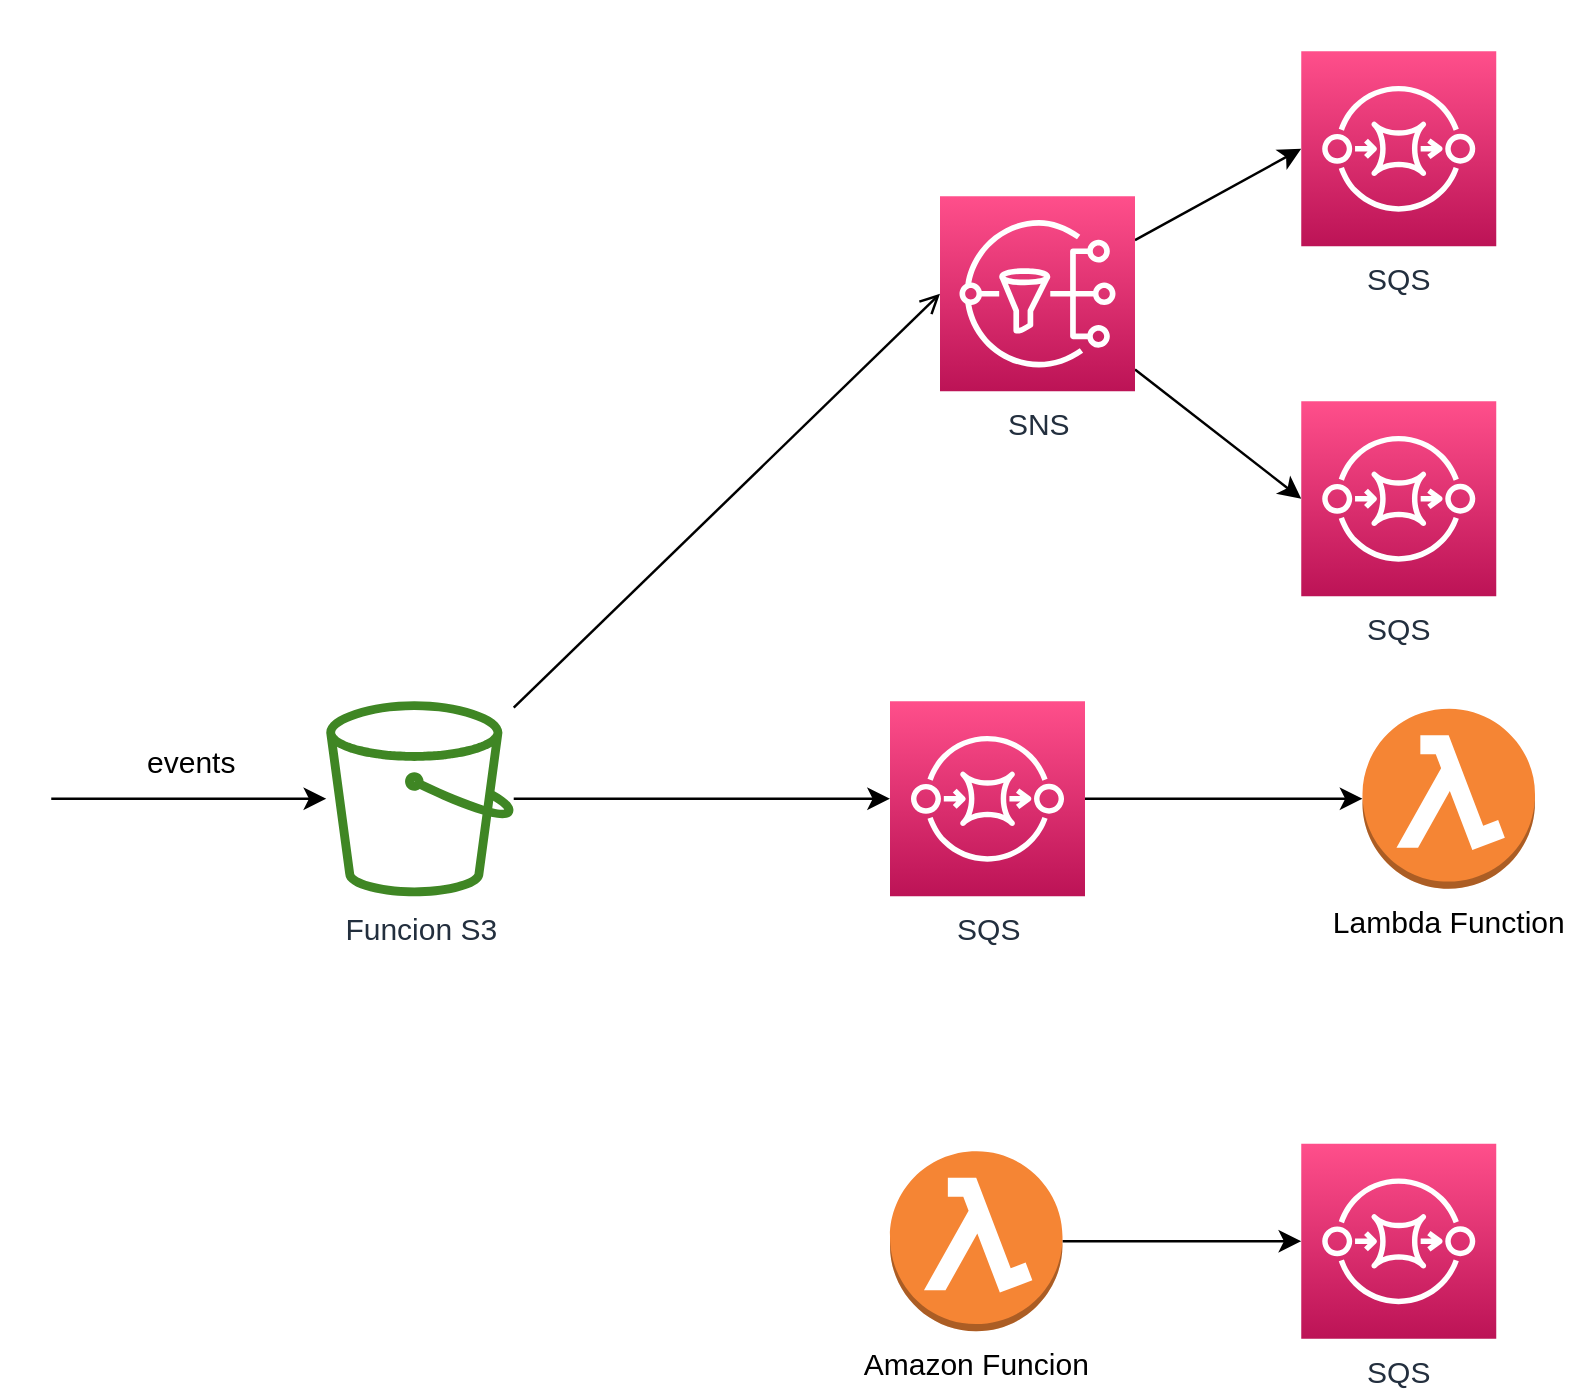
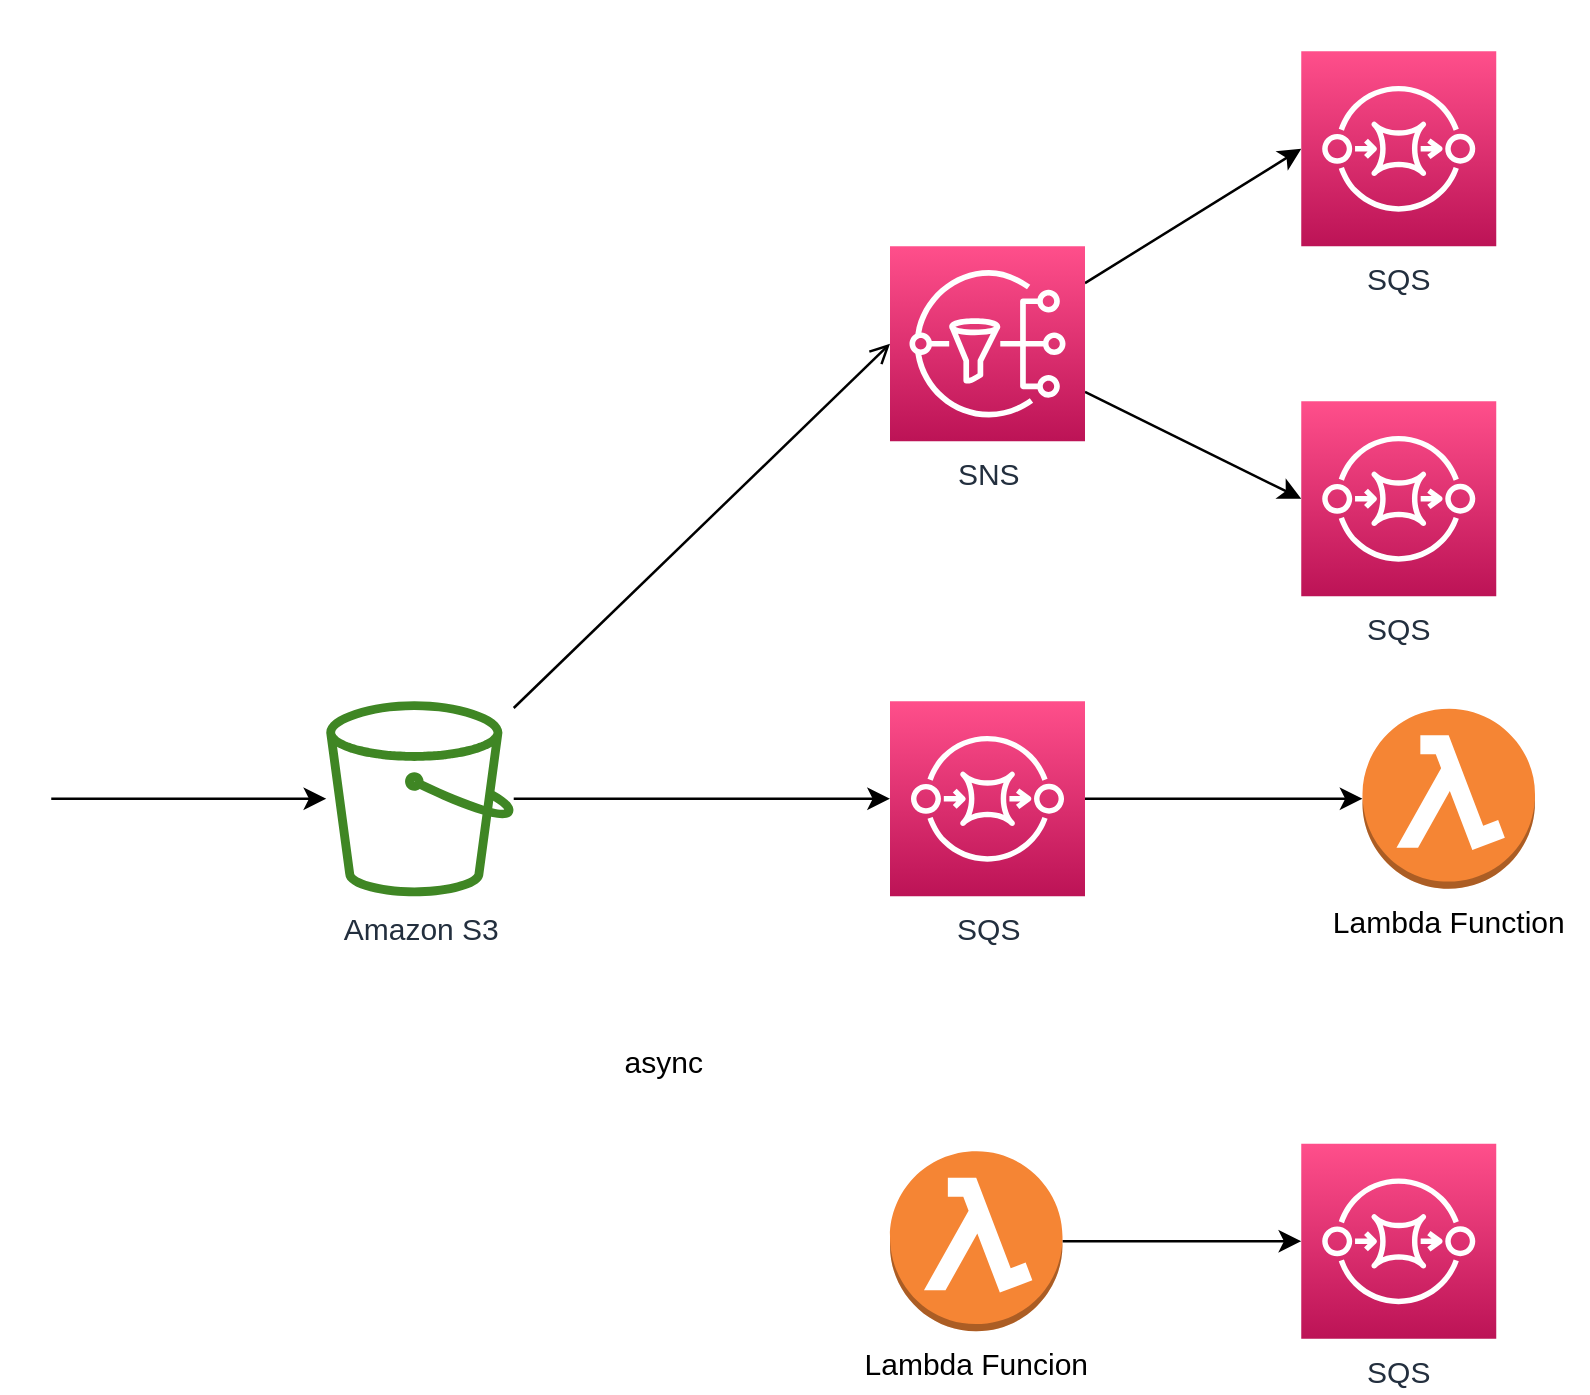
- <mxCell id="7" value="SNS" style="sketch=0;points=[[0,0,0],[0.25,0,0],[0.5,0,0],[0.75,0,0],[1,0,0],[0,1,0],[0.25,1,0],[0.5,1,0],[0.75,1,0],[1,1,0],[0,0.25,0],[0,0.5,0],[0,0.75,0],[1,0.25,0],[1,0.5,0],[1,0.75,0]];outlineConnect=0;fontColor=#232F3E;gradientColor=#FF4F8B;gradientDirection=north;fillColor=#BC1356;strokeColor=#ffffff;dashed=0;verticalLabelPosition=bottom;verticalAlign=top;align=center;html=1;fontSize=12;fontStyle=0;aspect=fixed;shape=mxgraph.aws4.resourceIcon;resIcon=mxgraph.aws4.sns;" vertex="1" parent="1"><mxGeometry x="375.5" y="78" width="78" height="78" as="geometry" /></mxCell>
+ <mxCell id="7" value="SNS" style="sketch=0;points=[[0,0,0],[0.25,0,0],[0.5,0,0],[0.75,0,0],[1,0,0],[0,1,0],[0.25,1,0],[0.5,1,0],[0.75,1,0],[1,1,0],[0,0.25,0],[0,0.5,0],[0,0.75,0],[1,0.25,0],[1,0.5,0],[1,0.75,0]];outlineConnect=0;fontColor=#232F3E;gradientColor=#FF4F8B;gradientDirection=north;fillColor=#BC1356;strokeColor=#ffffff;dashed=0;verticalLabelPosition=bottom;verticalAlign=top;align=center;html=1;fontSize=12;fontStyle=0;aspect=fixed;shape=mxgraph.aws4.resourceIcon;resIcon=mxgraph.aws4.sns;" vertex="1" parent="1"><mxGeometry x="355.5" y="98" width="78" height="78" as="geometry" /></mxCell>
- <mxCell id="18" value="events" style="text;html=1;align=center;verticalAlign=middle;resizable=0;points=[];autosize=1;strokeColor=none;fillColor=none;" vertex="1" parent="1"><mxGeometry x="46" y="290" width="60" height="30" as="geometry" /></mxCell>
- <mxCell id="4" value="Funcion S3" style="sketch=0;outlineConnect=0;fontColor=#232F3E;gradientColor=none;fillColor=#3F8624;strokeColor=none;dashed=0;verticalLabelPosition=bottom;verticalAlign=top;align=center;html=1;fontSize=12;fontStyle=0;aspect=fixed;pointerEvents=1;shape=mxgraph.aws4.bucket;" vertex="1" parent="1"><mxGeometry x="130" y="280" width="75" height="78" as="geometry" /></mxCell>
+ <mxCell id="4" value="Amazon S3" style="sketch=0;outlineConnect=0;fontColor=#232F3E;gradientColor=none;fillColor=#3F8624;strokeColor=none;dashed=0;verticalLabelPosition=bottom;verticalAlign=top;align=center;html=1;fontSize=12;fontStyle=0;aspect=fixed;pointerEvents=1;shape=mxgraph.aws4.bucket;" vertex="1" parent="1"><mxGeometry x="130" y="280" width="75" height="78" as="geometry" /></mxCell>
+ <mxCell id="16" value="async" style="text;html=1;align=center;verticalAlign=middle;resizable=0;points=[];autosize=1;strokeColor=none;fillColor=none;" vertex="1" parent="1"><mxGeometry x="240" y="410" width="50" height="30" as="geometry" /></mxCell>
- <mxCell id="11" value="Amazon Funcion" style="outlineConnect=0;dashed=0;verticalLabelPosition=bottom;verticalAlign=top;align=center;html=1;shape=mxgraph.aws3.lambda_function;fillColor=#F58534;gradientColor=none;" vertex="1" parent="1"><mxGeometry x="355.5" y="460" width="69" height="72" as="geometry" /></mxCell>
+ <mxCell id="11" value="Lambda Funcion" style="outlineConnect=0;dashed=0;verticalLabelPosition=bottom;verticalAlign=top;align=center;html=1;shape=mxgraph.aws3.lambda_function;fillColor=#F58534;gradientColor=none;" vertex="1" parent="1"><mxGeometry x="355.5" y="460" width="69" height="72" as="geometry" /></mxCell>
